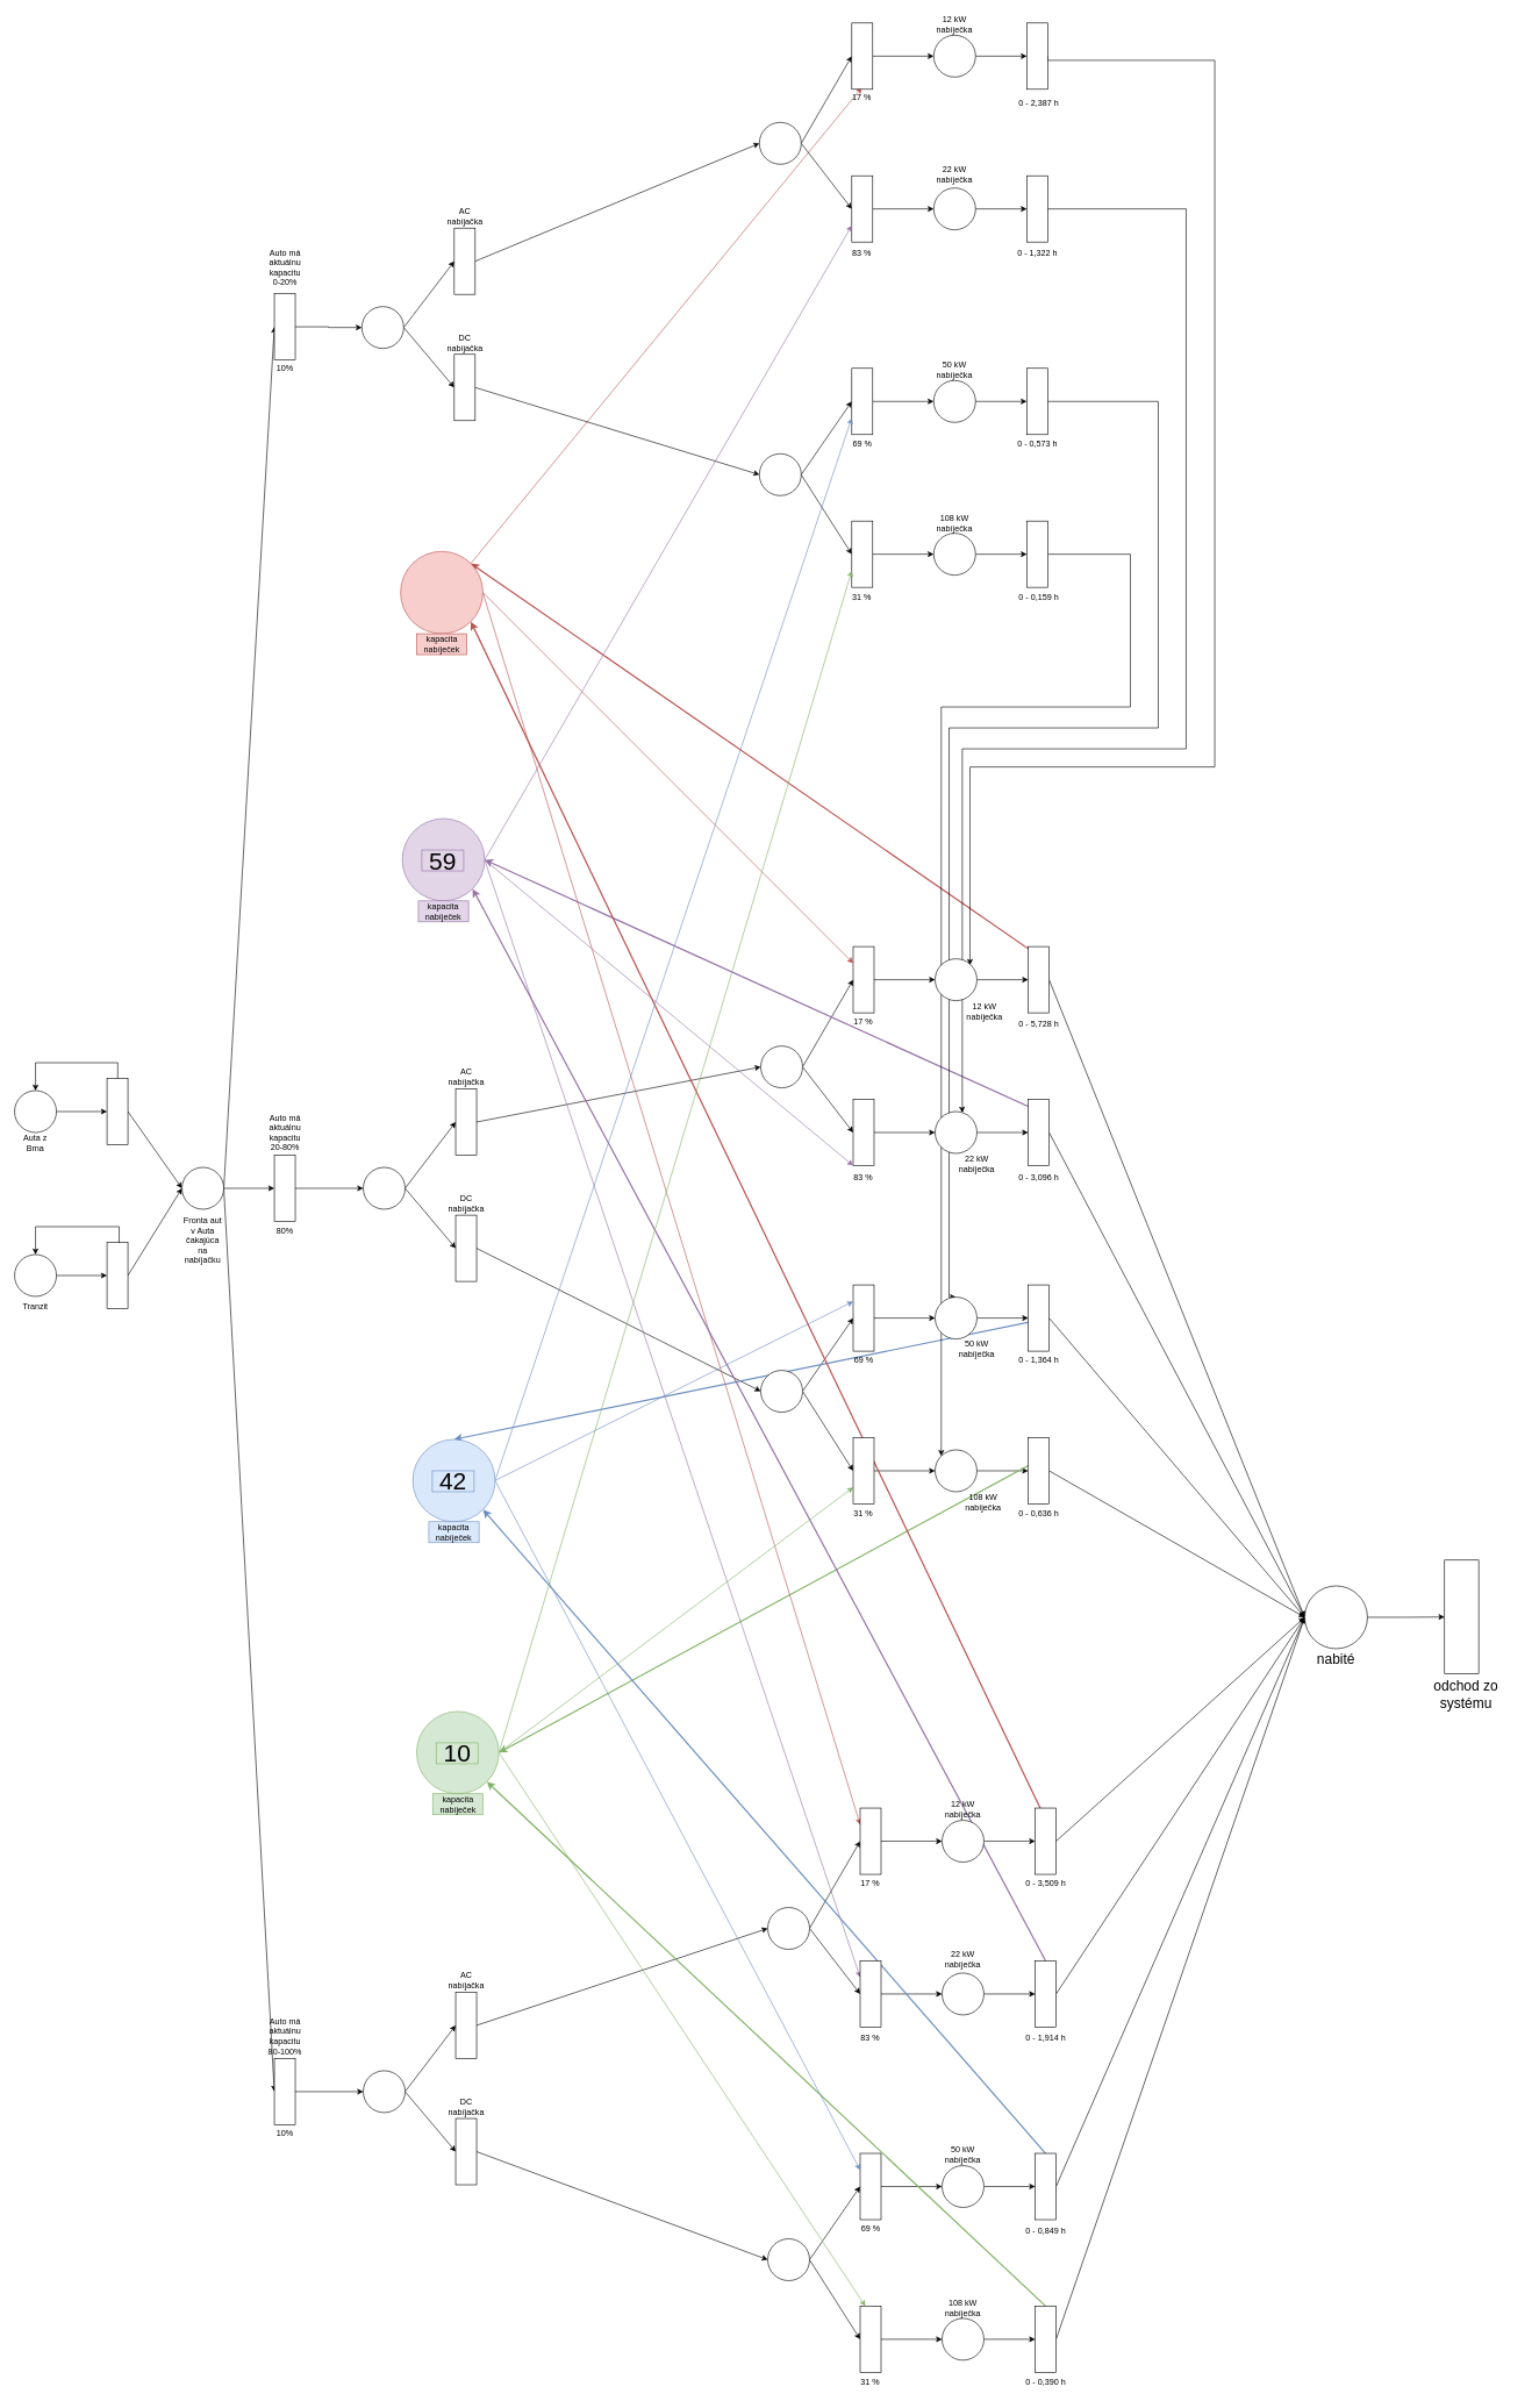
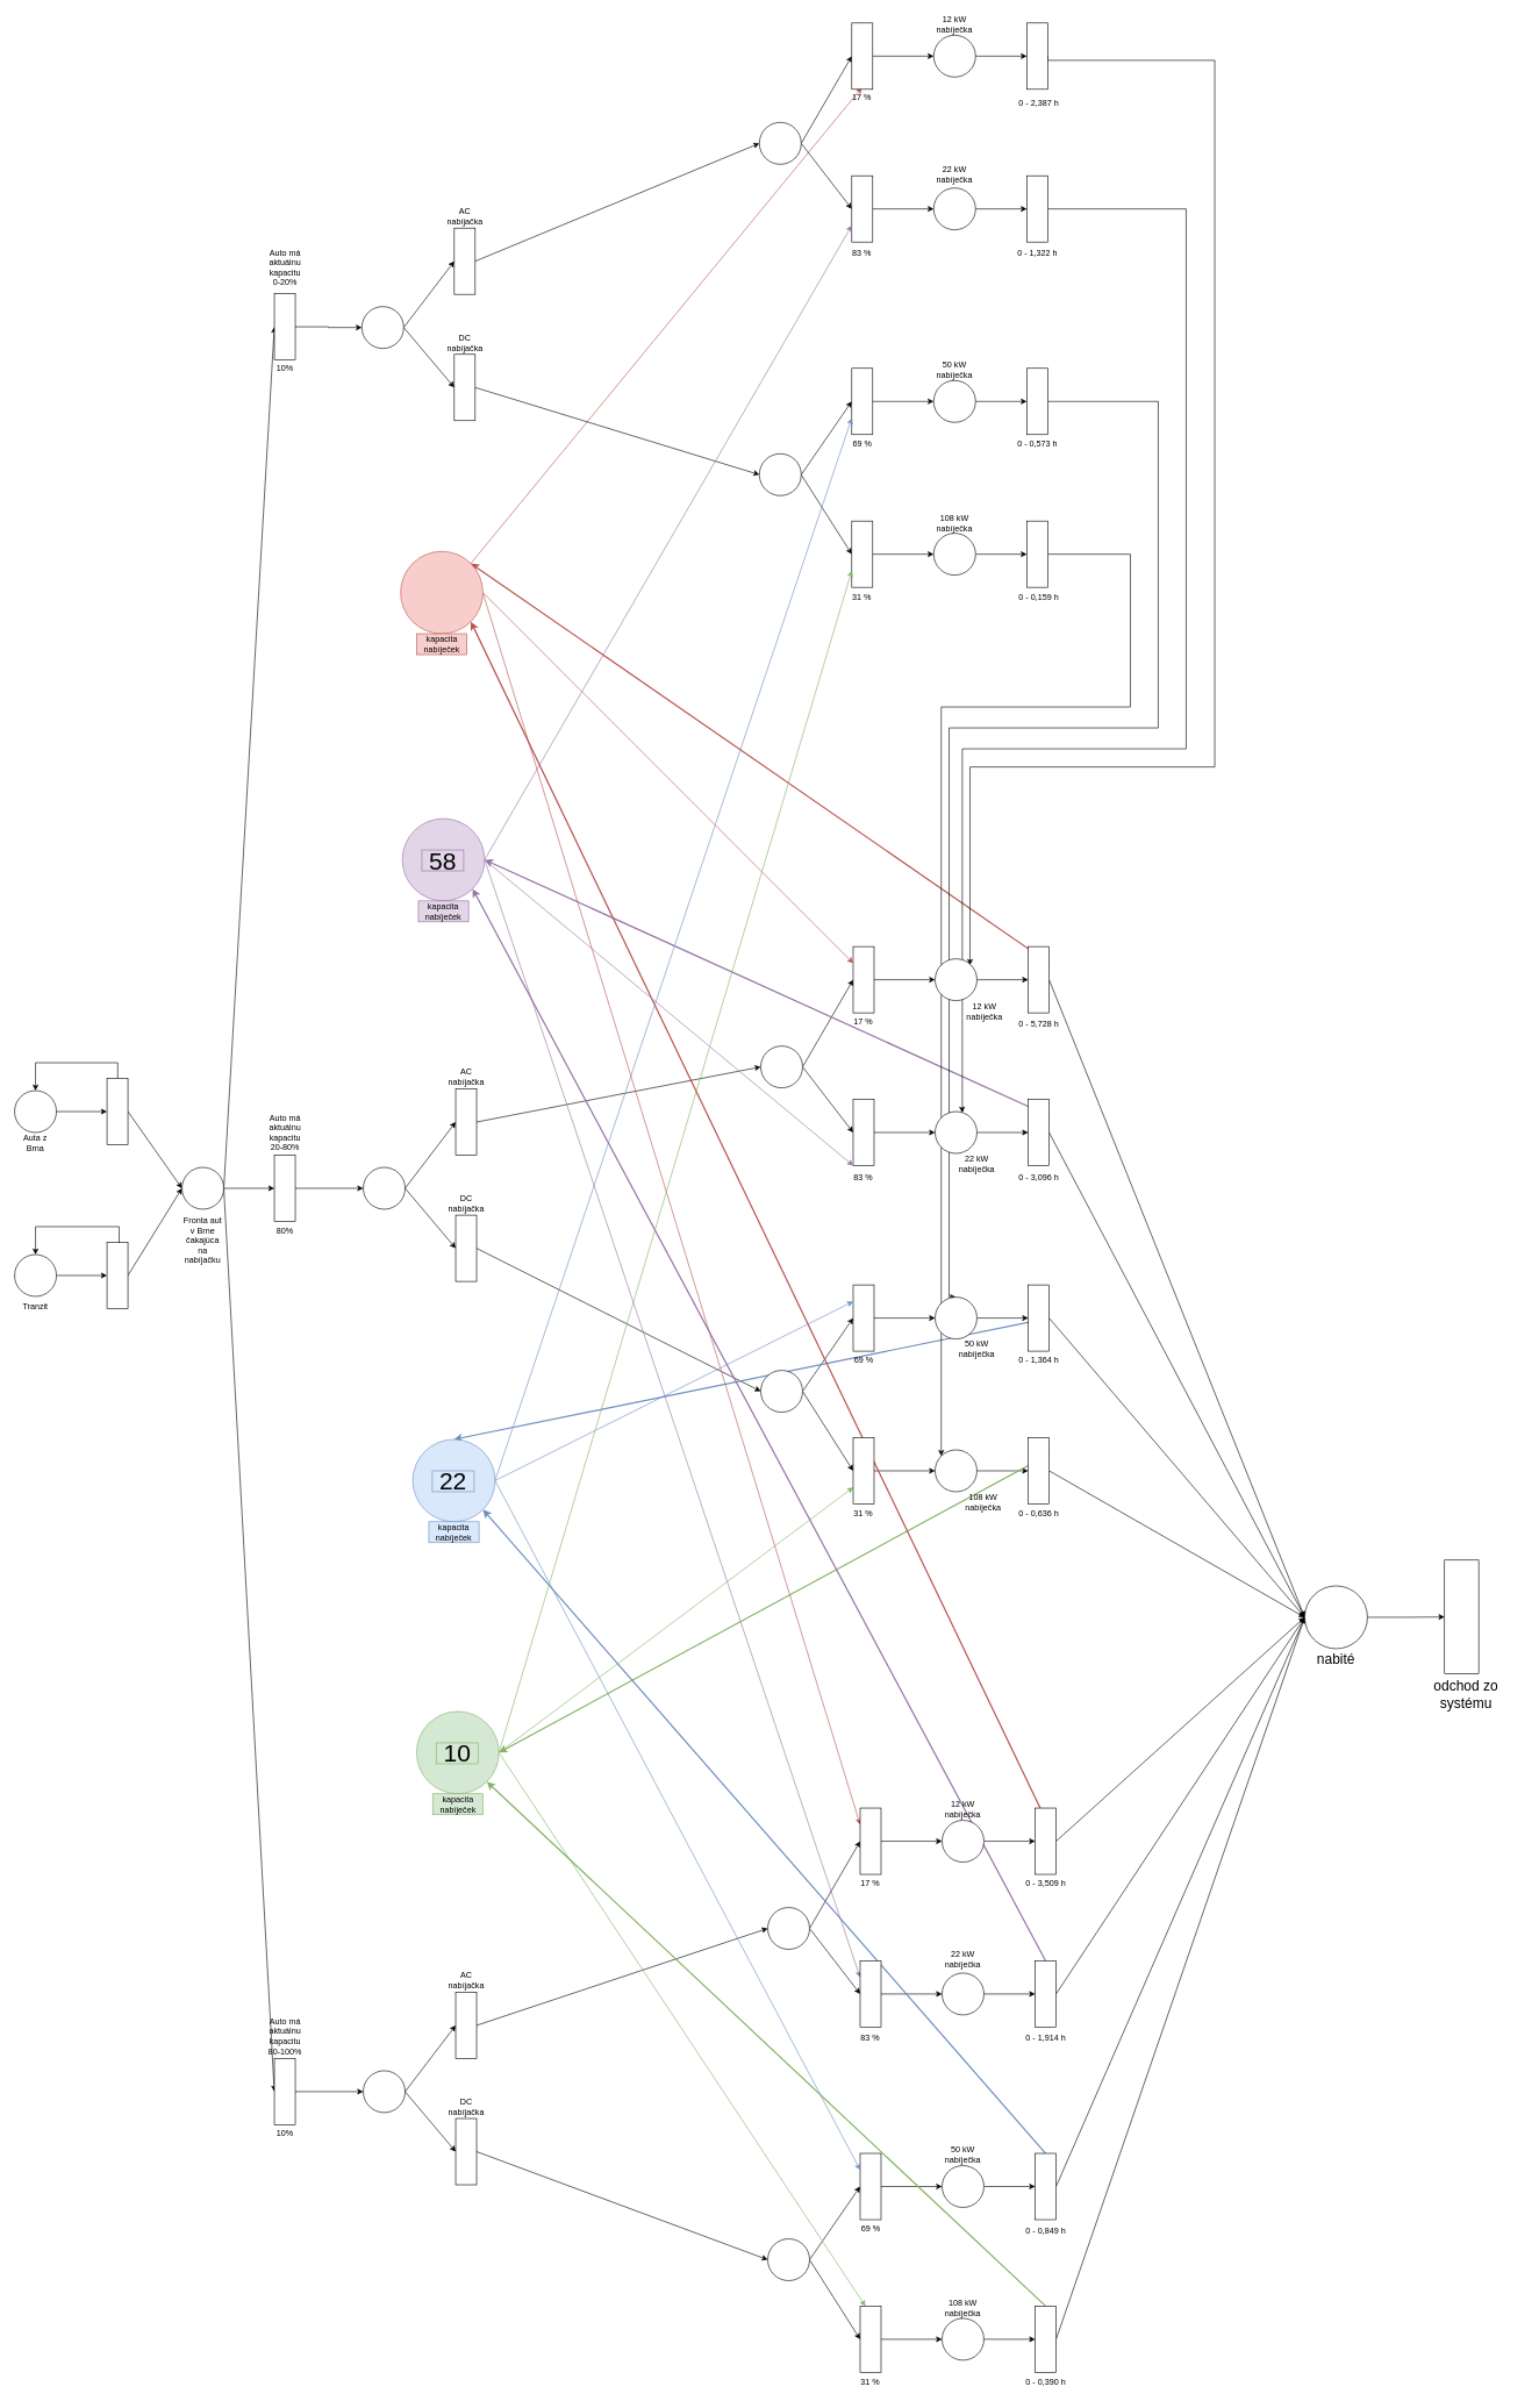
- <mxCell id="181" value="&lt;span style=&quot;font-size: 35px;&quot;&gt;59&lt;/span&gt;" style="text;html=1;align=center;verticalAlign=middle;whiteSpace=wrap;rounded=0;fillColor=#e1d5e7;strokeColor=#9673a6;" parent="1" vertex="1"><mxGeometry x="604" y="1218" width="60" height="30" as="geometry" /></mxCell>
+ <mxCell id="181" value="&lt;span style=&quot;font-size: 35px;&quot;&gt;58&lt;/span&gt;" style="text;html=1;align=center;verticalAlign=middle;whiteSpace=wrap;rounded=0;fillColor=#e1d5e7;strokeColor=#9673a6;" parent="1" vertex="1"><mxGeometry x="604" y="1218" width="60" height="30" as="geometry" /></mxCell>
- <mxCell id="18" value="Fronta aut v Auta čakajúca na nabíjačku" style="text;html=1;align=center;verticalAlign=middle;whiteSpace=wrap;rounded=0;" parent="1" vertex="1"><mxGeometry x="260" y="1733" width="60" height="90" as="geometry" /></mxCell>
+ <mxCell id="18" value="Fronta aut v Brne čakajúca na nabíjačku" style="text;html=1;align=center;verticalAlign=middle;whiteSpace=wrap;rounded=0;" parent="1" vertex="1"><mxGeometry x="260" y="1733" width="60" height="90" as="geometry" /></mxCell>
- <mxCell id="187" value="&lt;span style=&quot;font-size: 35px;&quot;&gt;42&lt;/span&gt;" style="text;html=1;align=center;verticalAlign=middle;whiteSpace=wrap;rounded=0;fillColor=#dae8fc;strokeColor=#6c8ebf;" parent="1" vertex="1"><mxGeometry x="619" y="2108" width="60" height="30" as="geometry" /></mxCell>
+ <mxCell id="187" value="&lt;span style=&quot;font-size: 35px;&quot;&gt;22&lt;/span&gt;" style="text;html=1;align=center;verticalAlign=middle;whiteSpace=wrap;rounded=0;fillColor=#dae8fc;strokeColor=#6c8ebf;" parent="1" vertex="1"><mxGeometry x="619" y="2108" width="60" height="30" as="geometry" /></mxCell>
